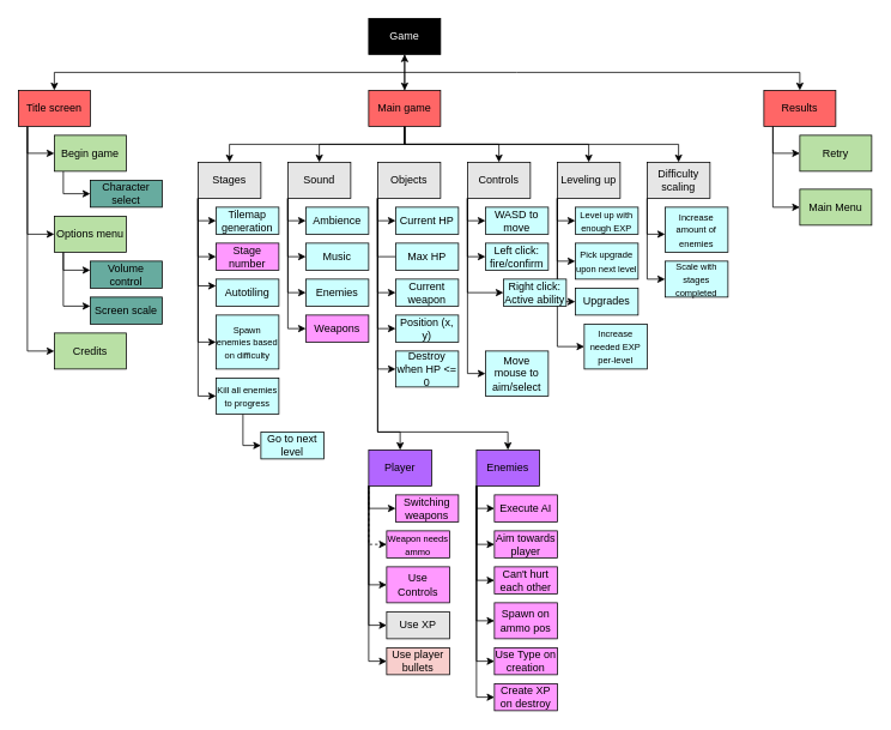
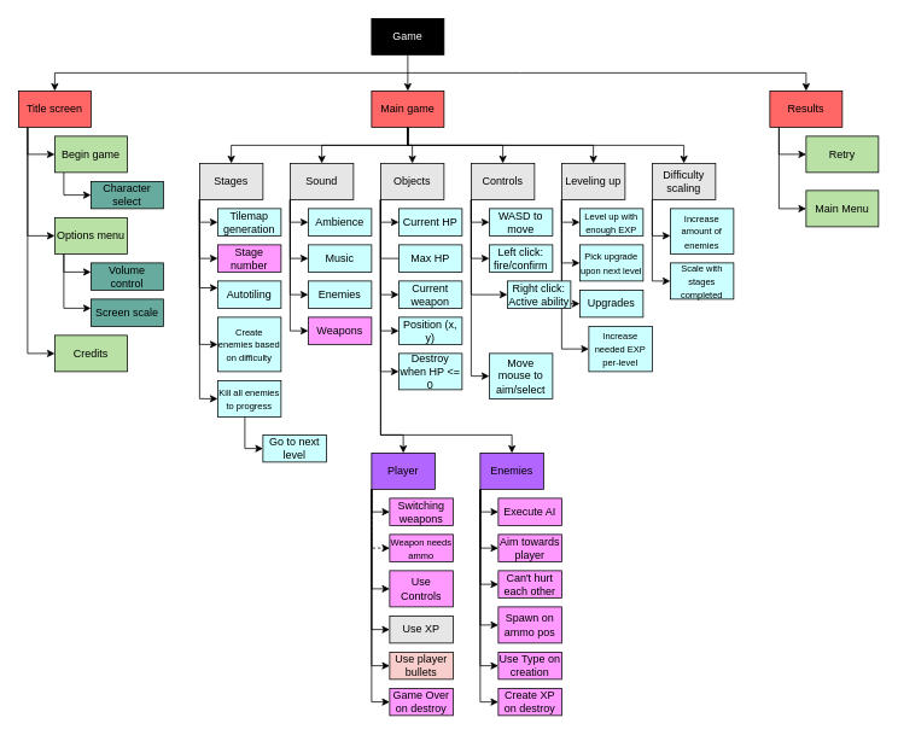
- <mxCell id="9" style="edgeStyle=orthogonalEdgeStyle;rounded=0;orthogonalLoop=1;jettySize=auto;html=1;" parent="1" source="15" target="2" edge="1"><mxGeometry relative="1" as="geometry" /></mxCell>
+ <mxCell id="9" style="edgeStyle=orthogonalEdgeStyle;rounded=0;orthogonalLoop=1;jettySize=auto;html=1;entryX=0.5;entryY=0;entryDx=0;entryDy=0;" parent="1" source="15" target="46" edge="1"><mxGeometry relative="1" as="geometry" /></mxCell>
- <mxCell id="76" value="&lt;font style=&quot;font-size: 10px&quot;&gt;Spawn enemies based on difficulty&lt;/font&gt;" style="whiteSpace=wrap;html=1;fillColor=#CCFFFF;" parent="1" vertex="1"><mxGeometry x="240" y="350" width="70" height="60" as="geometry" /></mxCell>
+ <mxCell id="76" value="&lt;font style=&quot;font-size: 10px&quot;&gt;Create enemies based on difficulty&lt;/font&gt;" style="whiteSpace=wrap;html=1;fillColor=#CCFFFF;" parent="1" vertex="1"><mxGeometry x="240" y="350" width="70" height="60" as="geometry" /></mxCell>
- <mxCell id="96" value="Switching weapons" style="whiteSpace=wrap;html=1;fillColor=#FF99FF;" parent="1" vertex="1"><mxGeometry x="440" y="550" width="70" height="30" as="geometry" /></mxCell>
+ <mxCell id="96" value="Switching weapons" style="whiteSpace=wrap;html=1;fillColor=#FF99FF;" parent="1" vertex="1"><mxGeometry x="430" y="550" width="70" height="30" as="geometry" /></mxCell>
+ <mxCell id="83" style="edgeStyle=orthogonalEdgeStyle;rounded=0;orthogonalLoop=1;jettySize=auto;html=1;entryX=0;entryY=0.5;entryDx=0;entryDy=0;fontSize=10;" edge="1" parent="1" source="84" target="109"><mxGeometry relative="1" as="geometry"><Array as="points"><mxPoint x="410" y="775" /></Array></mxGeometry></mxCell>
+ <mxCell id="109" value="Game Over on destroy" style="whiteSpace=wrap;html=1;fillColor=#FF99FF;" vertex="1" parent="1"><mxGeometry x="430" y="760" width="70" height="30" as="geometry" /></mxCell>
